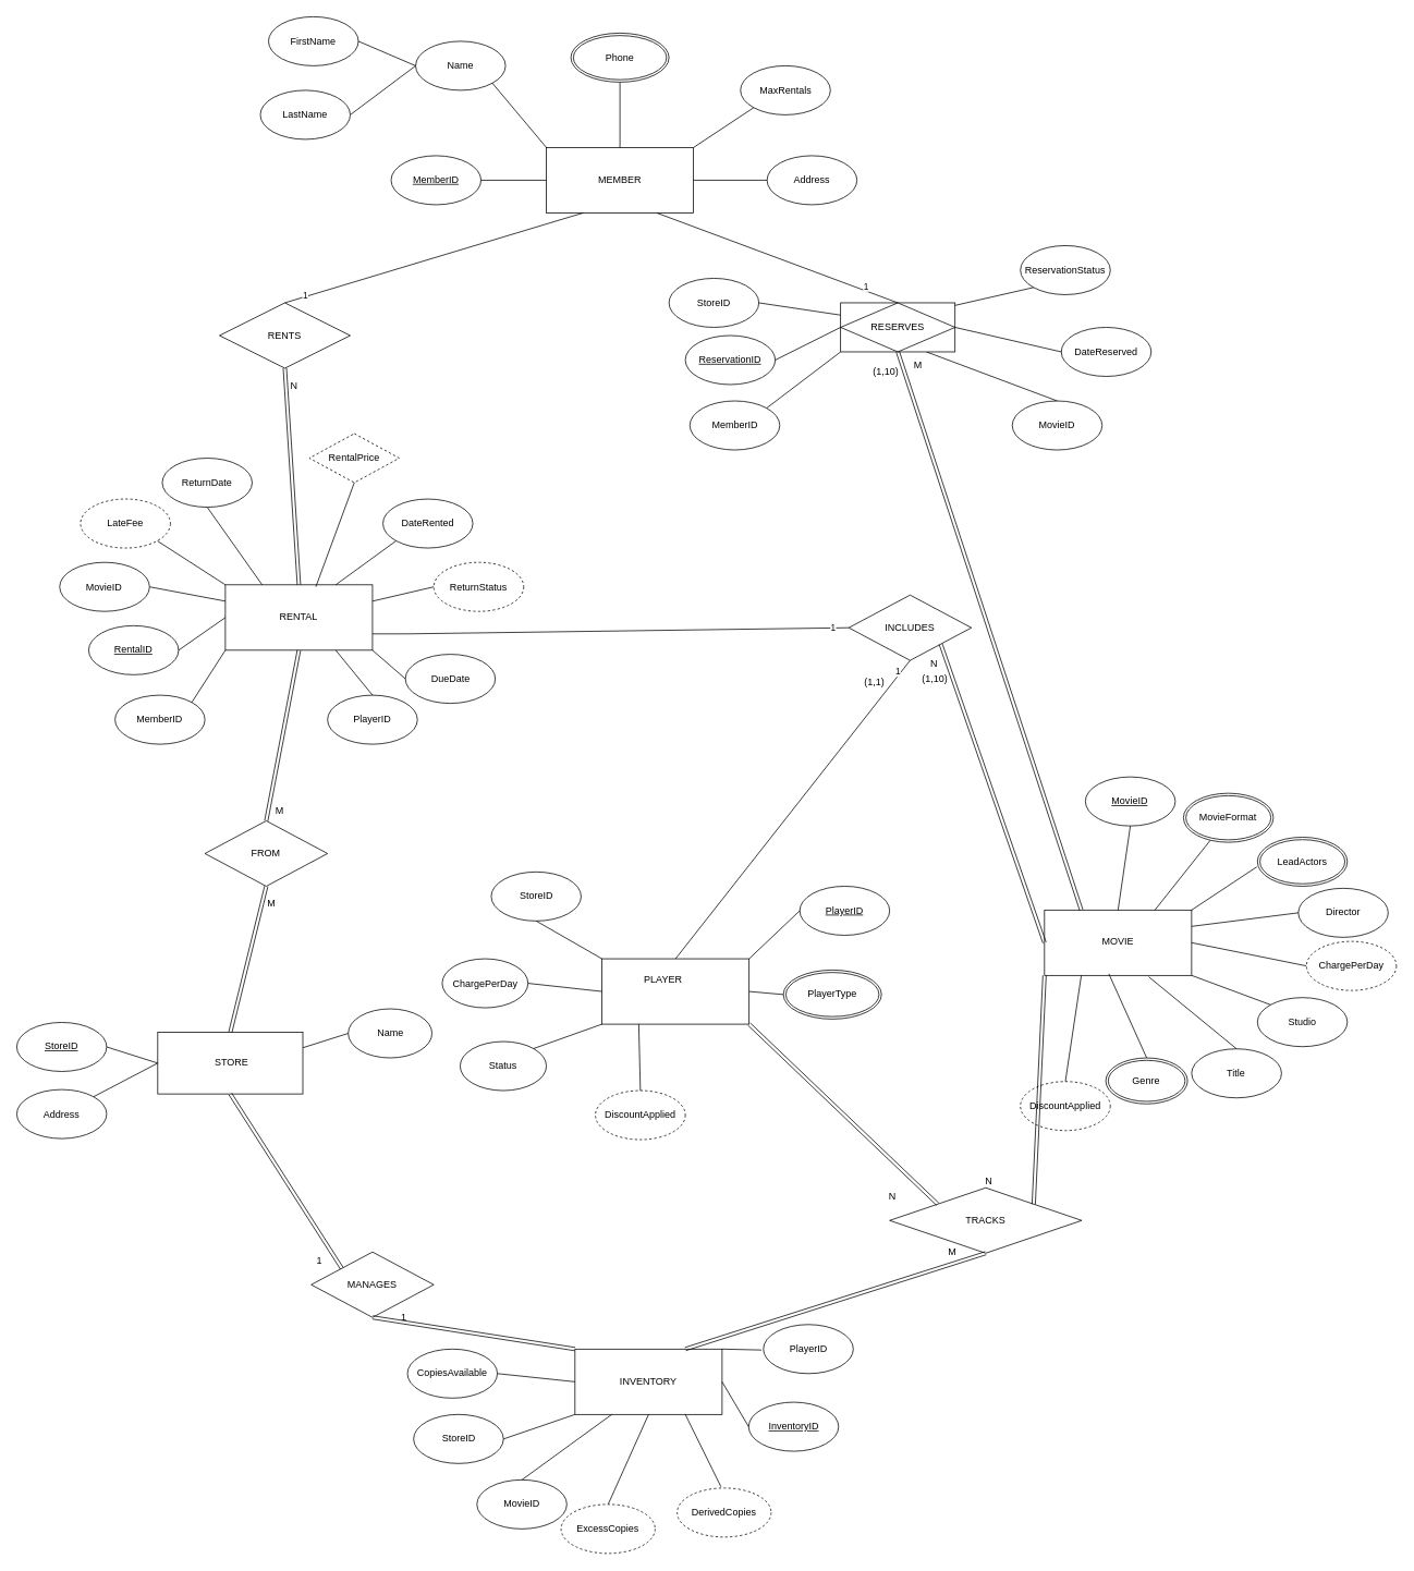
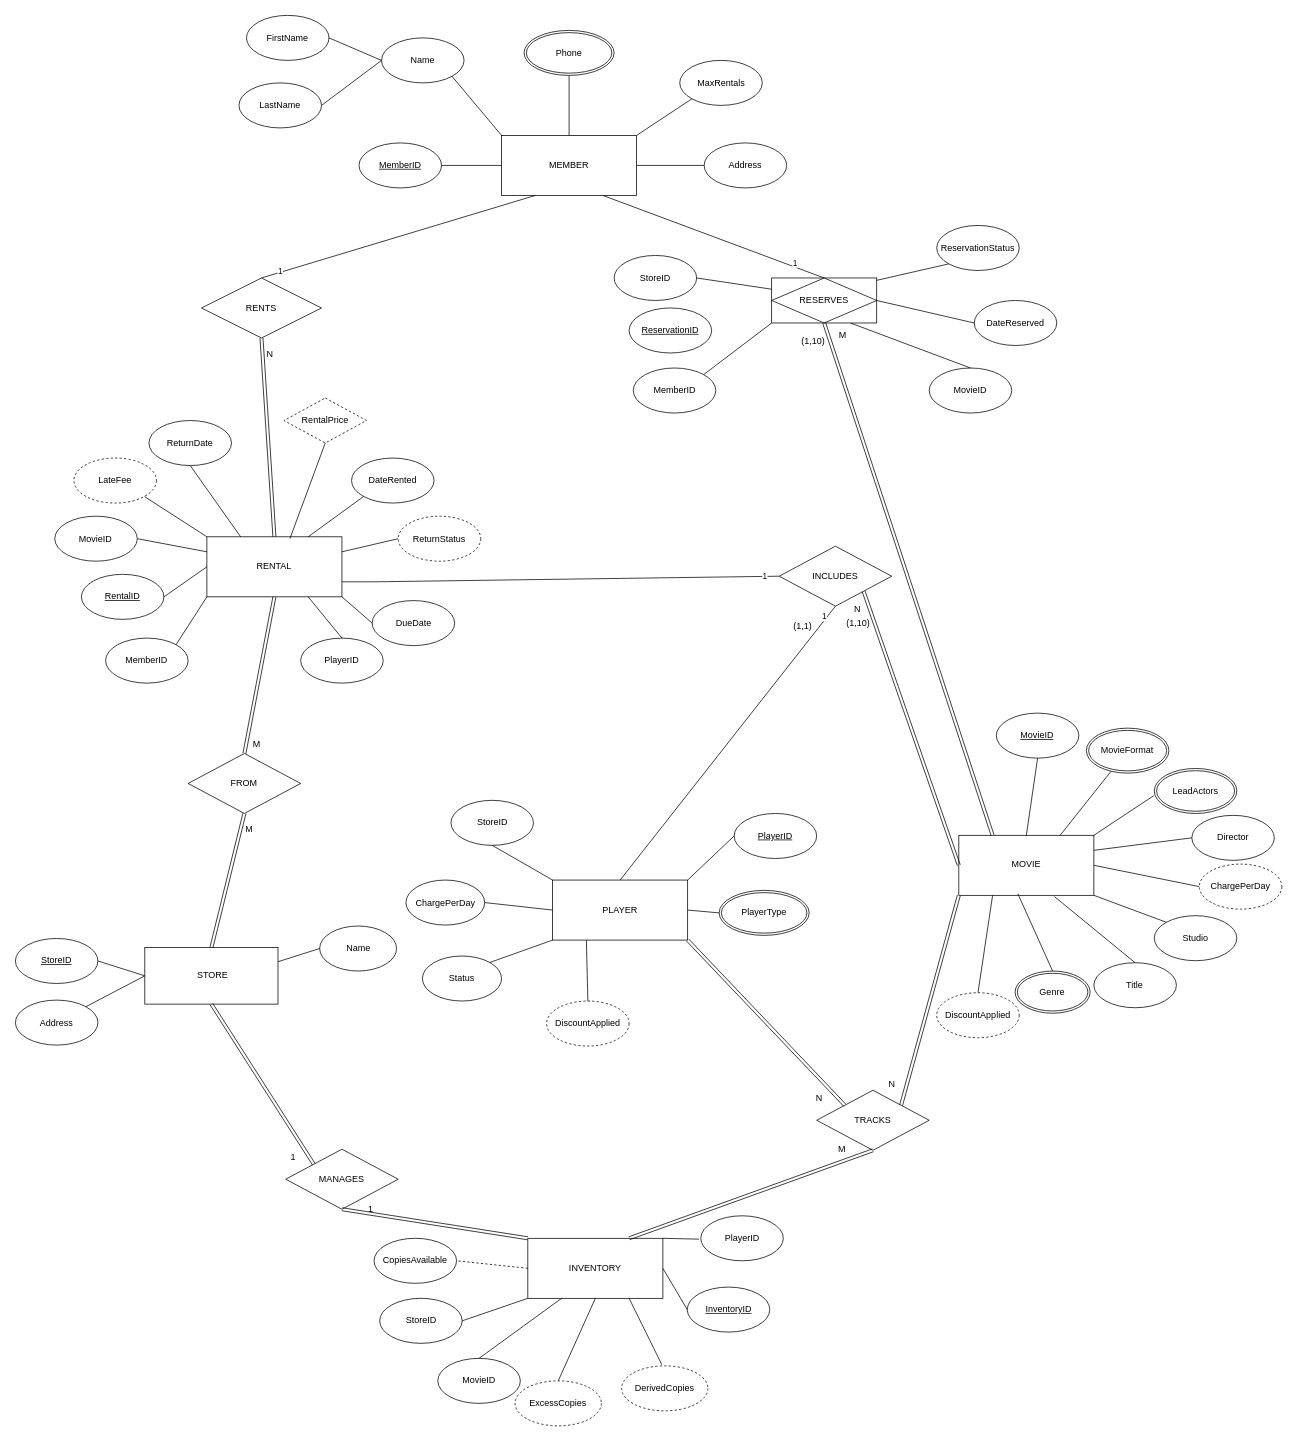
- <mxCell id="27" value="" style="endArrow=none;html=1;rounded=0;entryX=1;entryY=0.5;entryDx=0;entryDy=0;exitX=0;exitY=0.5;exitDx=0;exitDy=0;" parent="1" source="106" target="26" edge="1"><mxGeometry width="50" height="50" relative="1" as="geometry"><mxPoint x="1018" y="400" as="sourcePoint" /><mxPoint x="788" y="317.5" as="targetPoint" /></mxGeometry></mxCell>
- <mxCell id="67" value="PLAYER" style="text;html=1;align=center;verticalAlign=middle;whiteSpace=wrap;rounded=0;" parent="1" vertex="1"><mxGeometry x="776.03" y="1176.25" width="70" height="42.5" as="geometry" /></mxCell>
+ <mxCell id="67" value="PLAYER" style="text;html=1;align=center;verticalAlign=middle;whiteSpace=wrap;rounded=0;" parent="1" vertex="1"><mxGeometry x="791.03" y="1191.25" width="70" height="42.5" as="geometry" /></mxCell>
- <mxCell id="65" value="TRACKS" style="rhombus;whiteSpace=wrap;html=1;" parent="1" vertex="1"><mxGeometry x="1088" y="1452.68" width="235" height="80" as="geometry" /></mxCell>
+ <mxCell id="65" value="TRACKS" style="rhombus;whiteSpace=wrap;html=1;" parent="1" vertex="1"><mxGeometry x="1088" y="1452.68" width="150" height="80" as="geometry" /></mxCell>
- <mxCell id="51" value="" style="endArrow=none;html=1;rounded=0;exitX=0;exitY=0.5;exitDx=0;exitDy=0;entryX=1;entryY=0.5;entryDx=0;entryDy=0;" parent="1" source="43" target="50" edge="1"><mxGeometry width="50" height="50" relative="1" as="geometry"><mxPoint x="885.5" y="1835" as="sourcePoint" /><mxPoint x="553" y="1590" as="targetPoint" /></mxGeometry></mxCell>
+ <mxCell id="51" value="" style="endArrow=none;html=1;rounded=0;exitX=0;exitY=0.5;exitDx=0;exitDy=0;entryX=1;entryY=0.5;entryDx=0;entryDy=0;dashed=1;" parent="1" source="43" target="50" edge="1"><mxGeometry width="50" height="50" relative="1" as="geometry"><mxPoint x="885.5" y="1835" as="sourcePoint" /><mxPoint x="553" y="1590" as="targetPoint" /></mxGeometry></mxCell>
